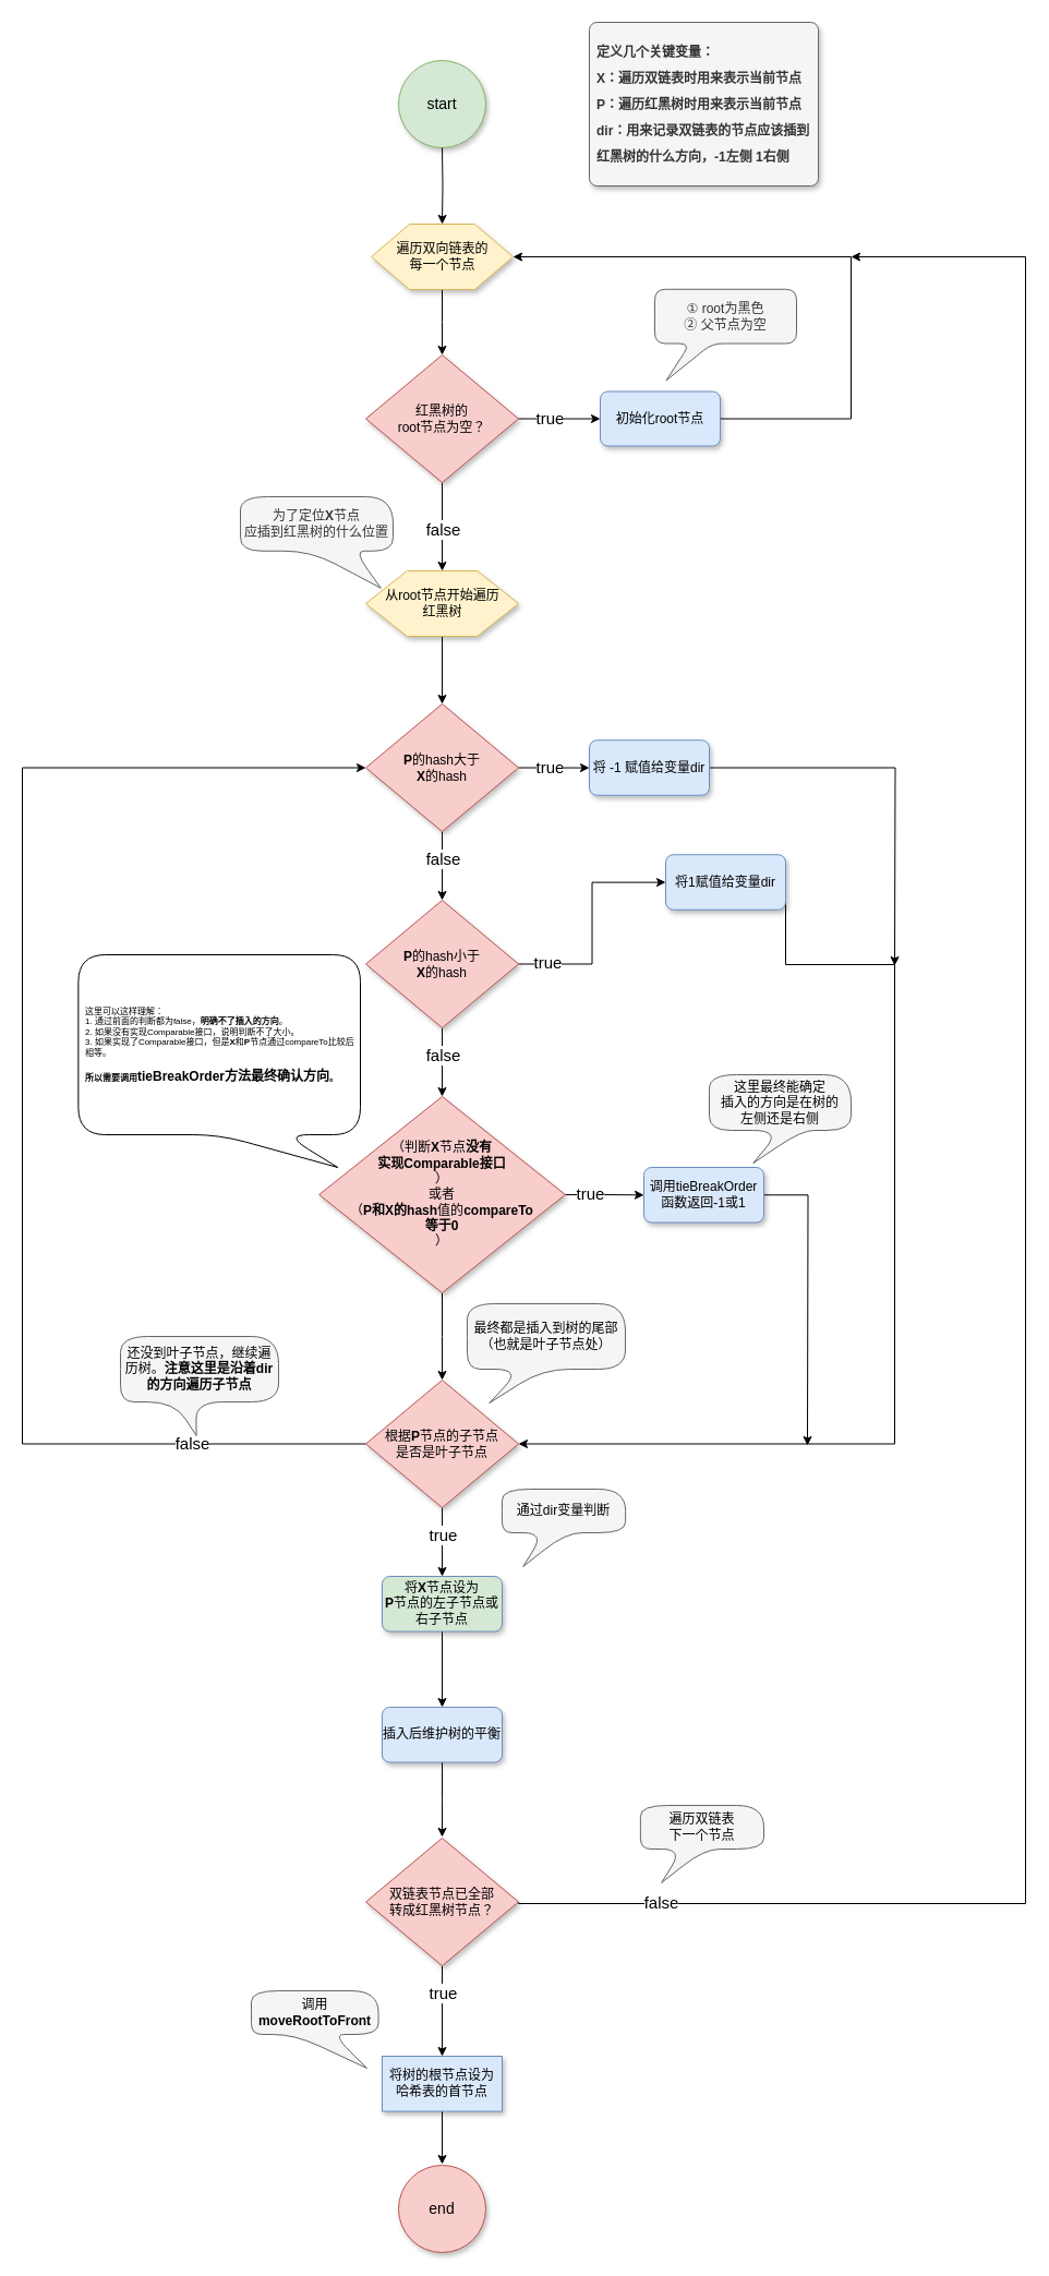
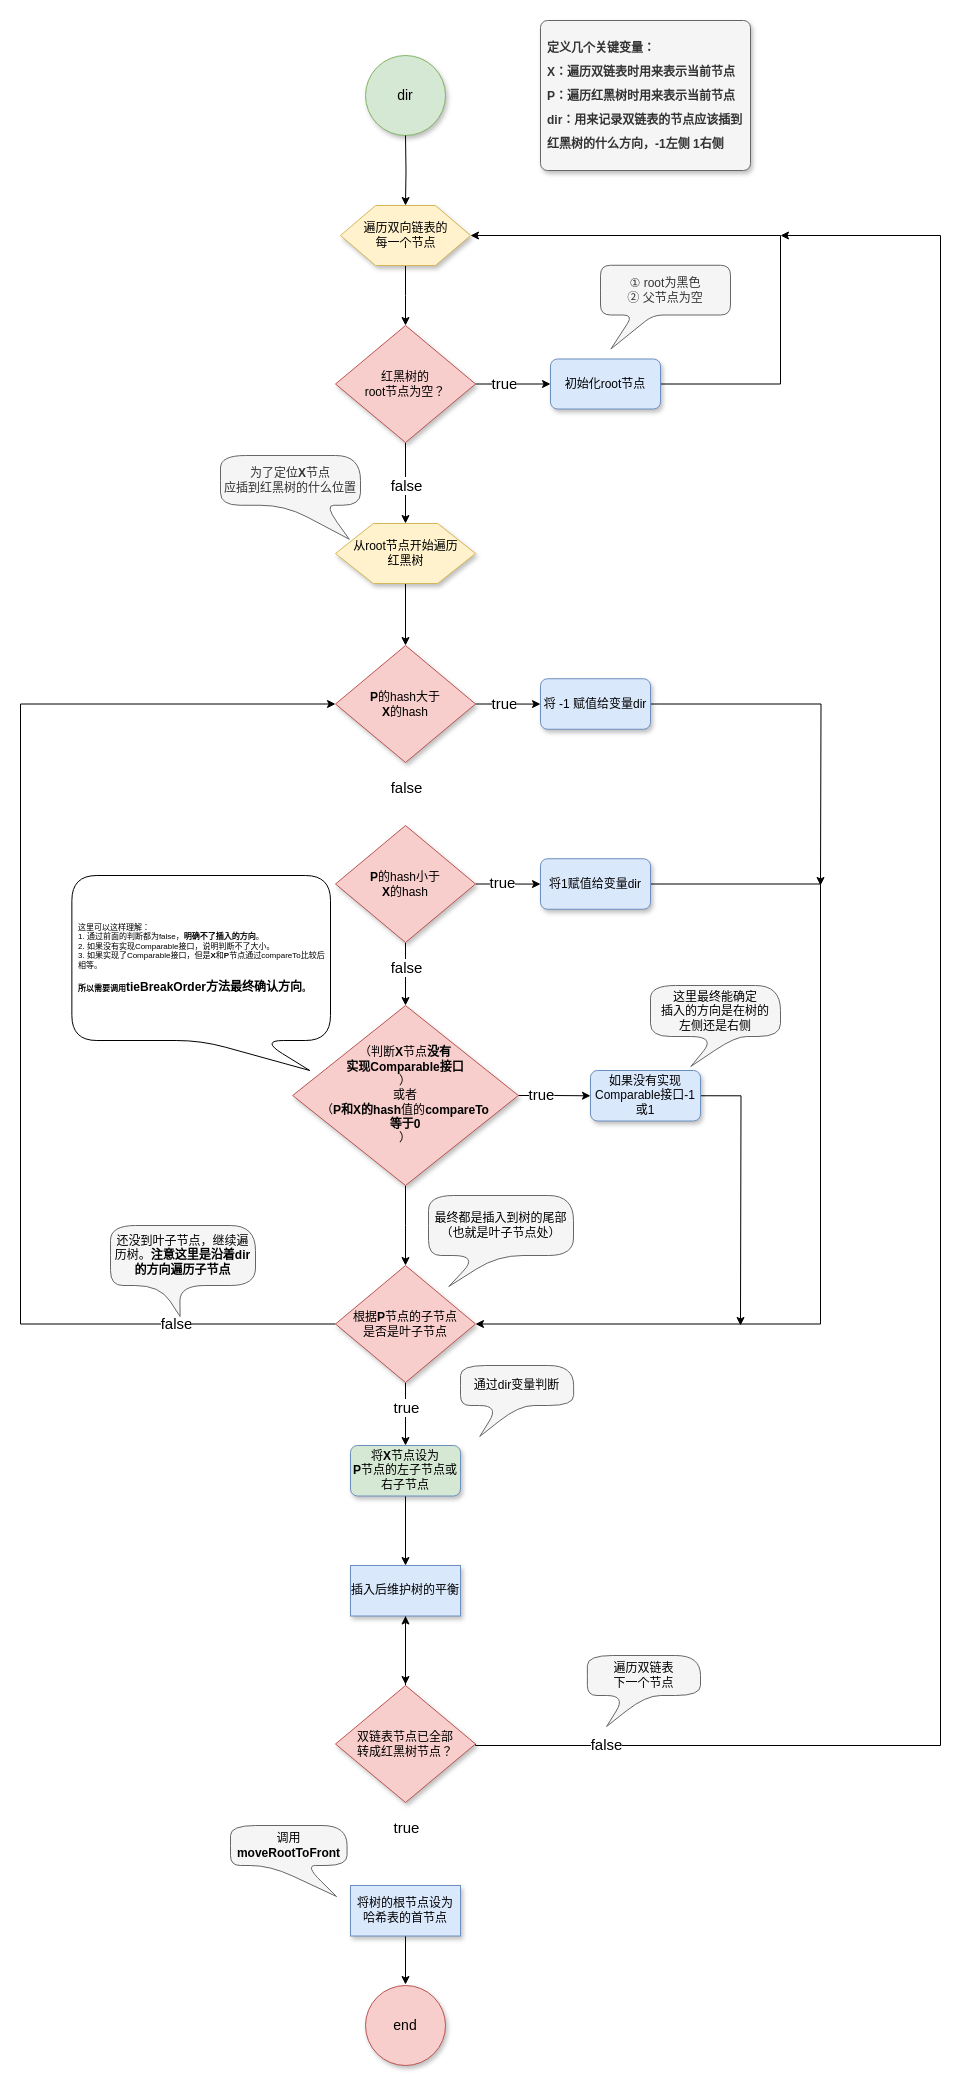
- <mxCell id="4" value="start" style="strokeWidth=1;html=1;shape=mxgraph.flowchart.start_2;whiteSpace=wrap;labelBorderColor=none;strokeColor=#82b366;perimeterSpacing=1;fillColor=#d5e8d4;shadow=1;fontSize=14;" parent="1" vertex="1"><mxGeometry x="365" y="55" width="80" height="80" as="geometry" /></mxCell>
+ <mxCell id="4" value="dir" style="strokeWidth=1;html=1;shape=mxgraph.flowchart.start_2;whiteSpace=wrap;labelBorderColor=none;strokeColor=#82b366;perimeterSpacing=1;fillColor=#d5e8d4;shadow=1;fontSize=14;" parent="1" vertex="1"><mxGeometry x="365" y="55" width="80" height="80" as="geometry" /></mxCell>
- <mxCell id="19" value="" style="edgeStyle=orthogonalEdgeStyle;rounded=0;orthogonalLoop=1;jettySize=auto;html=1;" parent="1" source="20" target="26" edge="1"><mxGeometry relative="1" as="geometry" /></mxCell>
- <mxCell id="29" value="将1赋值给变量dir" style="rounded=1;whiteSpace=wrap;html=1;absoluteArcSize=1;arcSize=14;strokeWidth=1;fillColor=#dae8fc;strokeColor=#6c8ebf;shadow=1;" parent="1" vertex="1"><mxGeometry x="610" y="783.25" width="110" height="50.5" as="geometry" /></mxCell>
+ <mxCell id="29" value="将1赋值给变量dir" style="rounded=1;whiteSpace=wrap;html=1;absoluteArcSize=1;arcSize=14;strokeWidth=1;fillColor=#dae8fc;strokeColor=#6c8ebf;shadow=1;" parent="1" vertex="1"><mxGeometry x="540" y="858.25" width="110" height="50.5" as="geometry" /></mxCell>
- <mxCell id="36" value="调用tieBreakOrder函数返回-1或1" style="rounded=1;whiteSpace=wrap;html=1;absoluteArcSize=1;arcSize=14;strokeWidth=1;fillColor=#dae8fc;strokeColor=#6c8ebf;shadow=1;" parent="1" vertex="1"><mxGeometry x="590" y="1070" width="110" height="50.5" as="geometry" /></mxCell>
+ <mxCell id="36" value="如果没有实现Comparable接口-1或1" style="rounded=1;whiteSpace=wrap;html=1;absoluteArcSize=1;arcSize=14;strokeWidth=1;fillColor=#dae8fc;strokeColor=#6c8ebf;shadow=1;" parent="1" vertex="1"><mxGeometry x="590" y="1070" width="110" height="50.5" as="geometry" /></mxCell>
- <mxCell id="51" value="插入后维护树的平衡" style="rounded=1;whiteSpace=wrap;html=1;absoluteArcSize=1;arcSize=14;strokeWidth=1;fillColor=#dae8fc;strokeColor=#6c8ebf;shadow=1;" parent="1" vertex="1"><mxGeometry x="350" y="1565" width="110" height="50.5" as="geometry" /></mxCell>
+ <mxCell id="51" value="插入后维护树的平衡" style="whiteSpace=wrap;html=1;absoluteArcSize=1;arcSize=14;strokeWidth=1;fillColor=#dae8fc;strokeColor=#6c8ebf;shadow=1;rounded=0;" parent="1" vertex="1"><mxGeometry x="350" y="1565" width="110" height="50.5" as="geometry" /></mxCell>
- <mxCell id="52" value="" style="edgeStyle=orthogonalEdgeStyle;rounded=0;orthogonalLoop=1;jettySize=auto;html=1;" parent="1" source="53" target="58" edge="1"><mxGeometry relative="1" as="geometry" /></mxCell>
+ <mxCell id="52" value="" style="edgeStyle=orthogonalEdgeStyle;rounded=0;orthogonalLoop=1;jettySize=auto;html=1;" parent="1" source="53" target="51" edge="1"><mxGeometry relative="1" as="geometry" /></mxCell>
